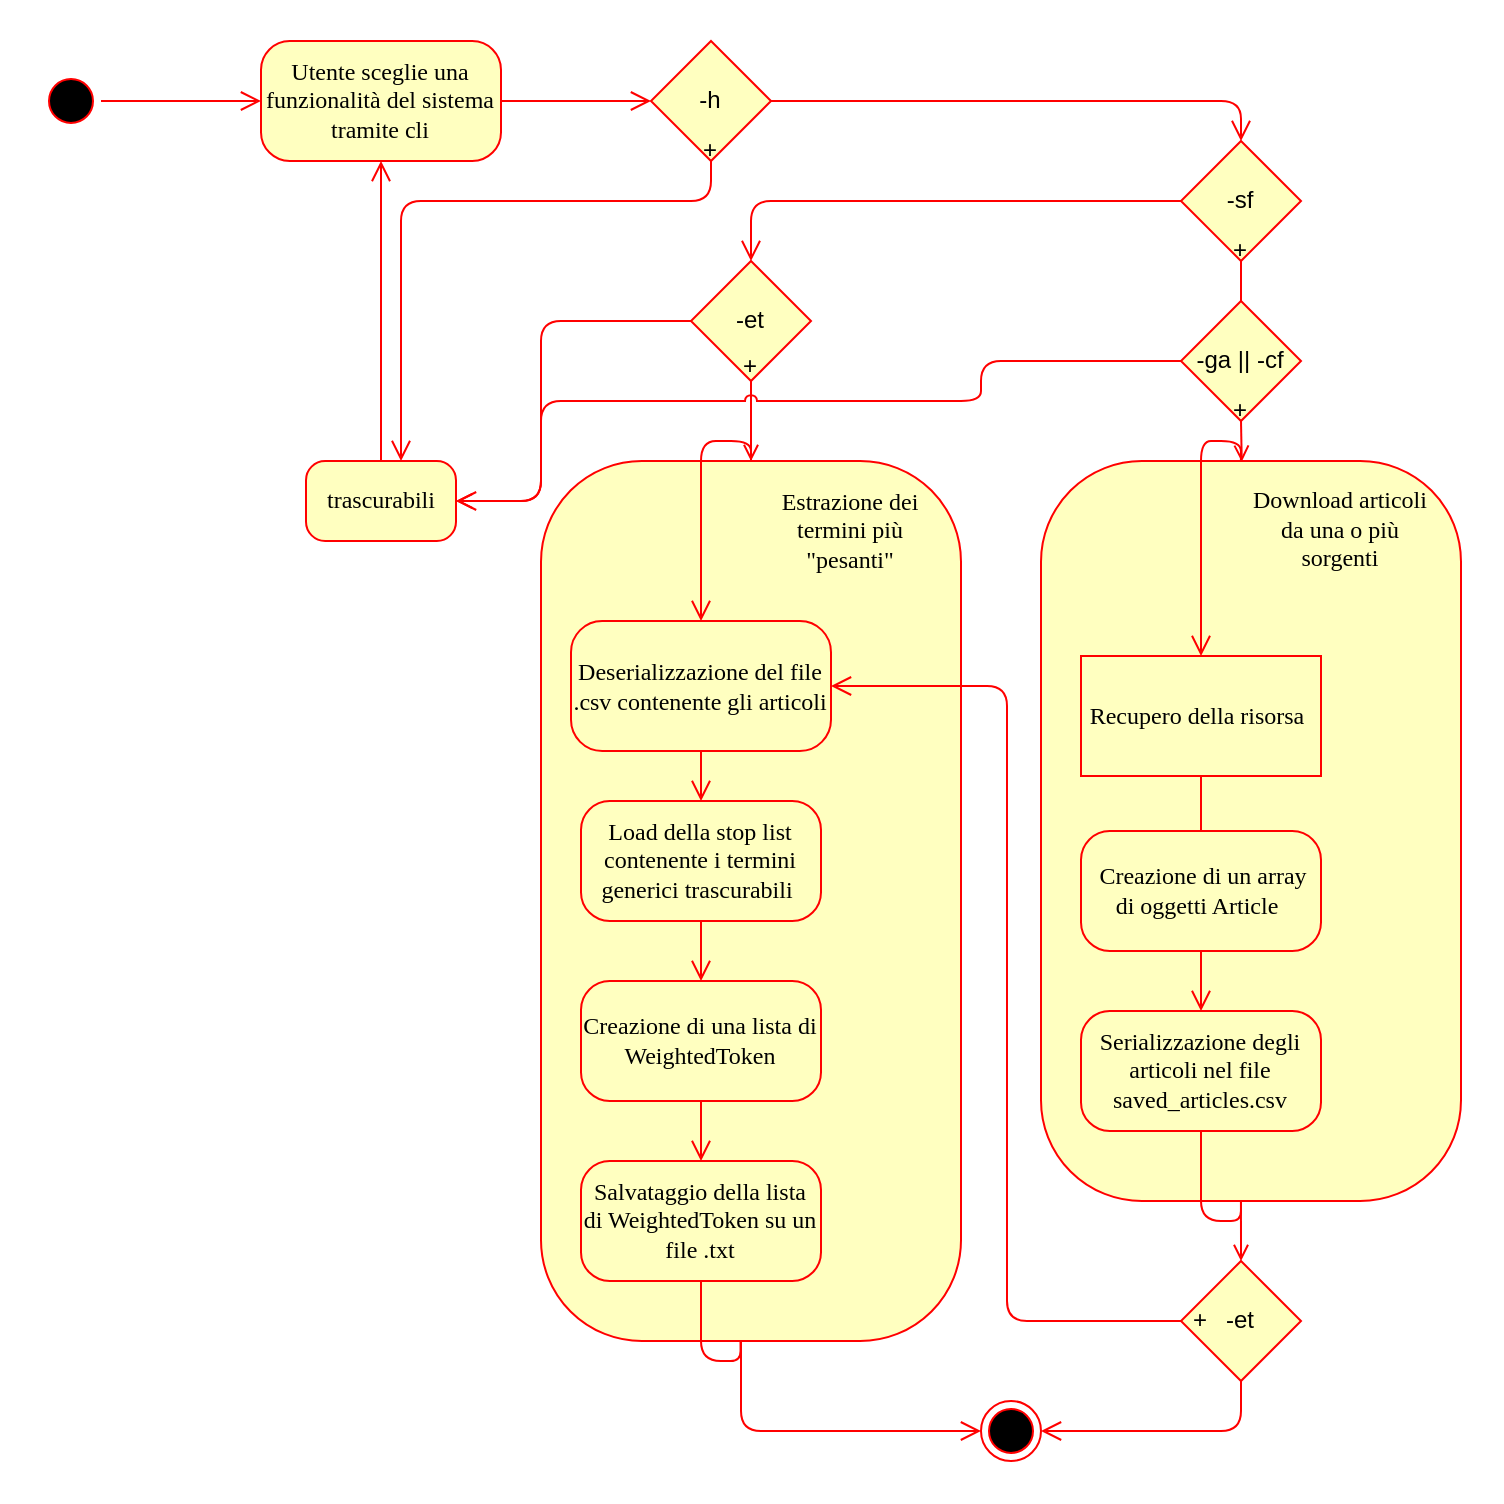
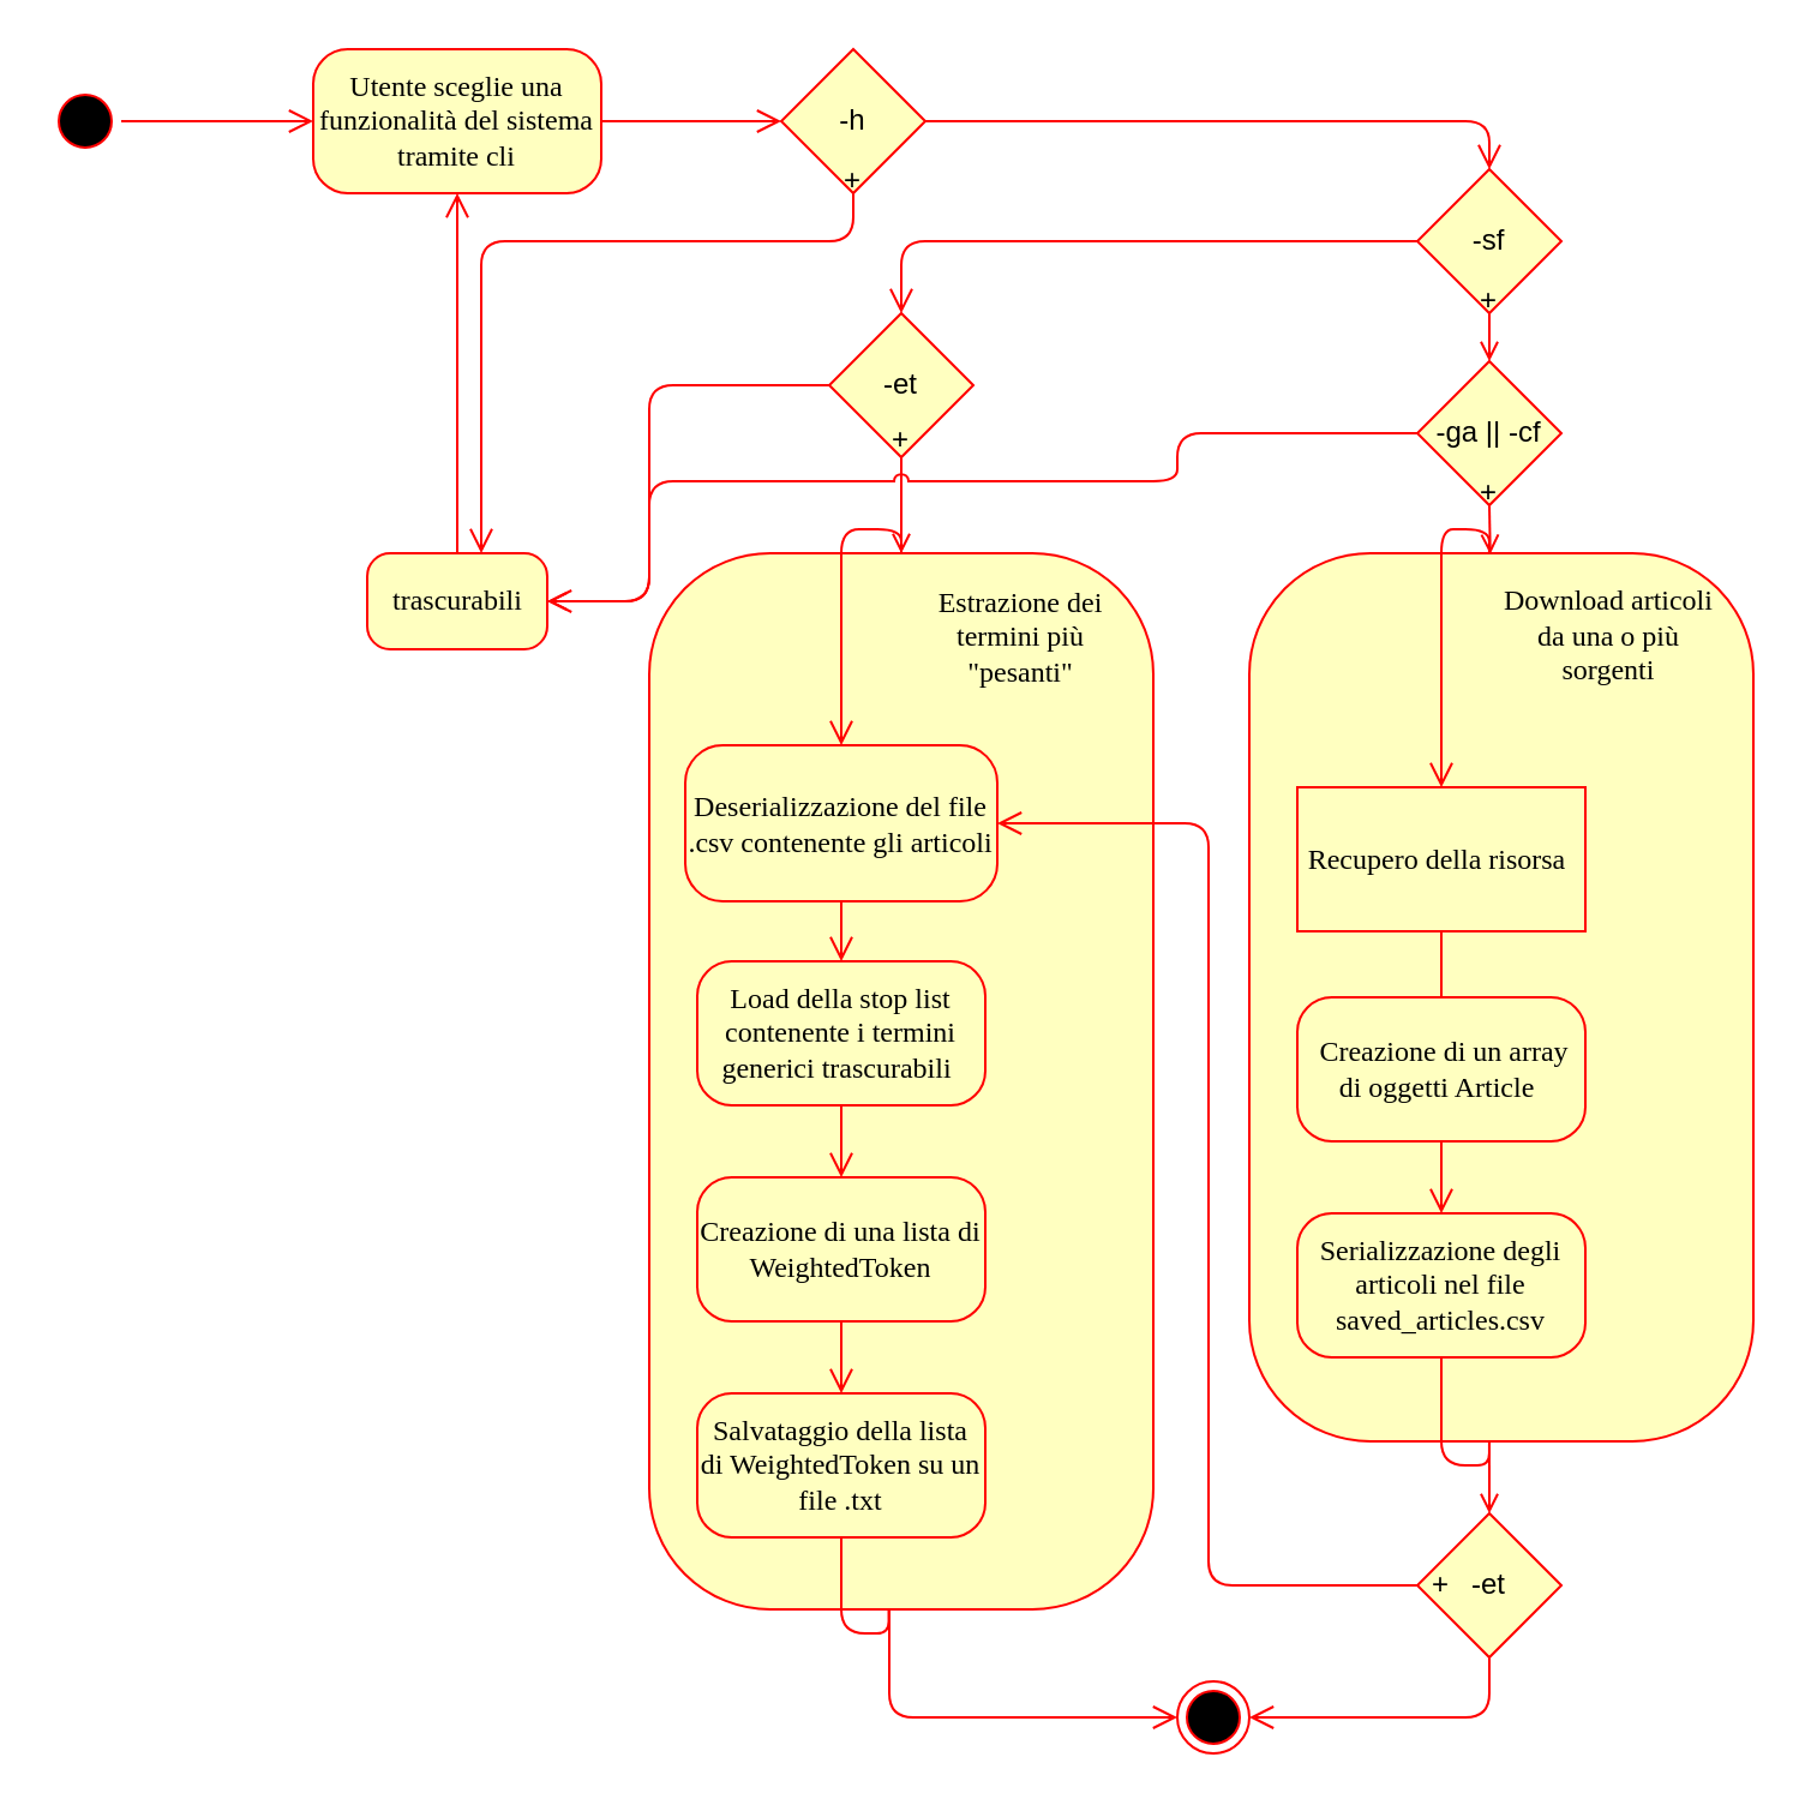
- <mxCell id="34" style="edgeStyle=orthogonalEdgeStyle;rounded=1;orthogonalLoop=1;jettySize=auto;html=1;entryX=0.5;entryY=0;entryDx=0;entryDy=0;fontColor=#000000;endArrow=none;endFill=0;strokeColor=#FF0000;" edge="1" parent="1" source="35" target="47"><mxGeometry relative="1" as="geometry" /></mxCell>
+ <mxCell id="34" style="edgeStyle=orthogonalEdgeStyle;rounded=1;orthogonalLoop=1;jettySize=auto;html=1;entryX=0.5;entryY=0;entryDx=0;entryDy=0;fontColor=#000000;endArrow=open;endFill=0;strokeColor=#FF0000;" edge="1" parent="1" source="35" target="47"><mxGeometry relative="1" as="geometry" /></mxCell>
